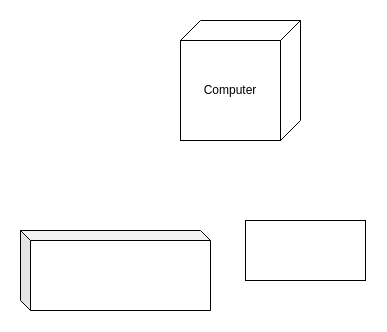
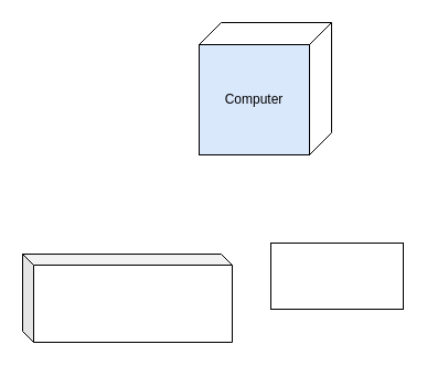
- <mxCell id="2" value="Computer" style="whiteSpace=wrap;html=1;aspect=fixed;" parent="1" vertex="1"><mxGeometry x="180" y="40" width="100" height="100" as="geometry" /></mxCell>
+ <mxCell id="2" value="Computer" style="whiteSpace=wrap;html=1;aspect=fixed;fillColor=#dae8fc;" parent="1" vertex="1"><mxGeometry x="180" y="40" width="100" height="100" as="geometry" /></mxCell>
